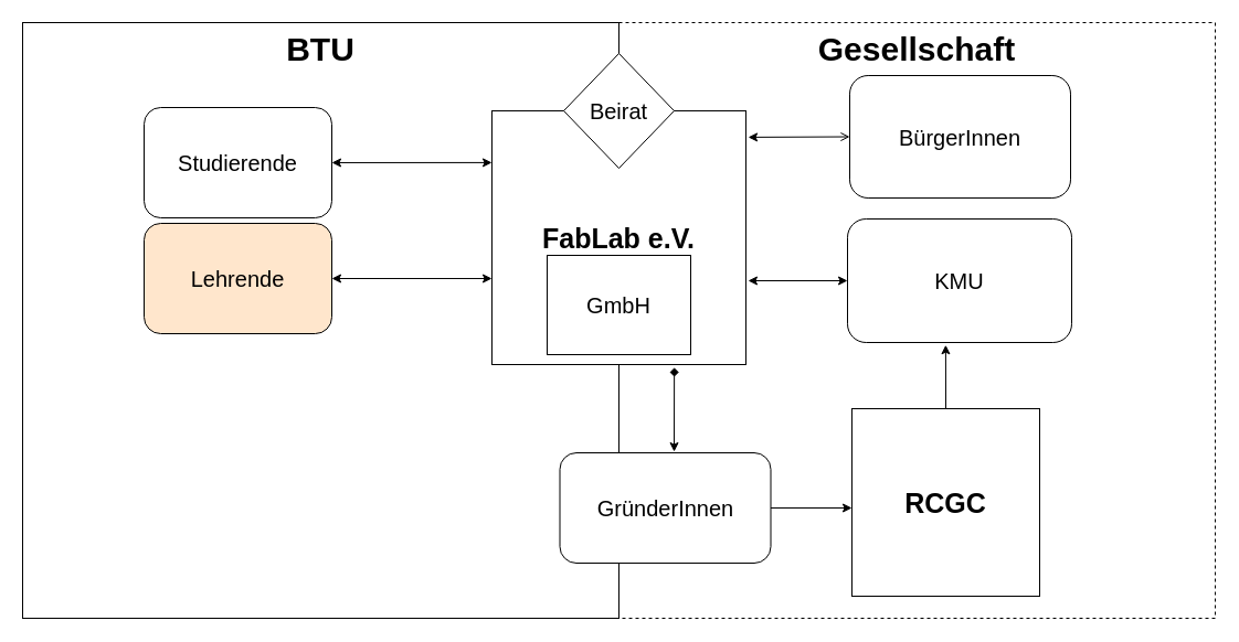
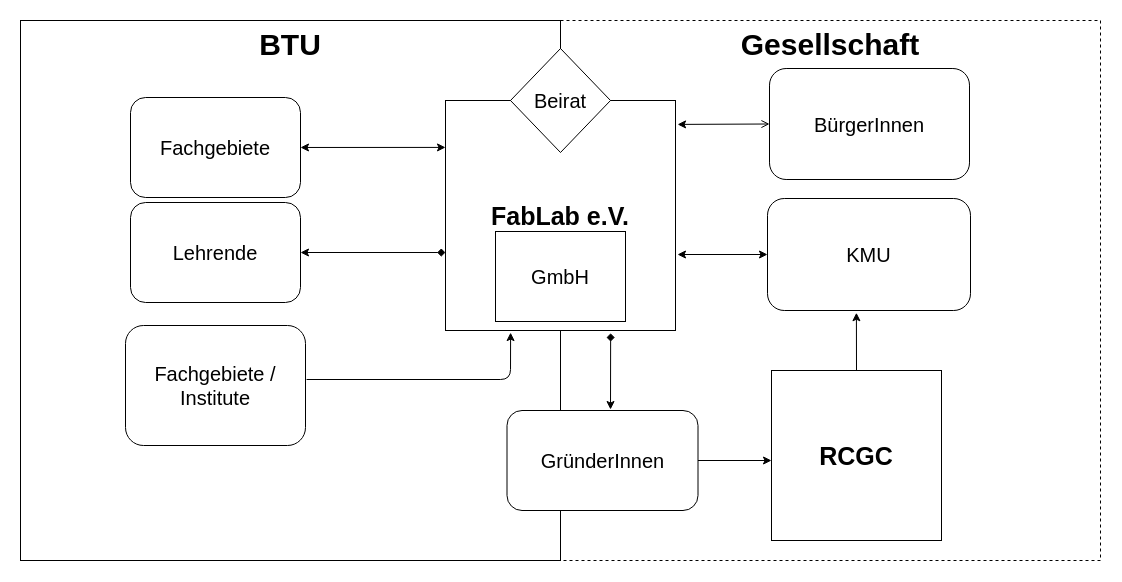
- <mxCell id="4" value="Studierende" style="rounded=1;whiteSpace=wrap;html=1;align=center;fontSize=20;" vertex="1" parent="1"><mxGeometry x="130" y="97" width="170" height="100" as="geometry" /></mxCell>
+ <mxCell id="4" value="Fachgebiete" style="rounded=1;whiteSpace=wrap;html=1;align=center;fontSize=20;" vertex="1" parent="1"><mxGeometry x="130" y="97" width="170" height="100" as="geometry" /></mxCell>
- <mxCell id="5" value="Lehrende" style="rounded=1;whiteSpace=wrap;html=1;align=center;fontSize=20;fillColor=#ffe6cc;" vertex="1" parent="1"><mxGeometry x="130" y="202" width="170" height="100" as="geometry" /></mxCell>
+ <mxCell id="5" value="Lehrende" style="rounded=1;whiteSpace=wrap;html=1;align=center;fontSize=20;" vertex="1" parent="1"><mxGeometry x="130" y="202" width="170" height="100" as="geometry" /></mxCell>
- <mxCell id="13" value="" style="endArrow=classic;startArrow=classic;html=1;exitX=1;exitY=0.5;exitDx=0;exitDy=0;entryX=0;entryY=0.661;entryDx=0;entryDy=0;entryPerimeter=0;" edge="1" parent="1" source="5" target="6"><mxGeometry width="50" height="50" relative="1" as="geometry"><mxPoint x="20" y="630" as="sourcePoint" /><mxPoint x="440" y="252" as="targetPoint" /></mxGeometry></mxCell>
+ <mxCell id="13" value="" style="endArrow=diamond;startArrow=classic;html=1;exitX=1;exitY=0.5;exitDx=0;exitDy=0;entryX=0;entryY=0.661;entryDx=0;entryDy=0;entryPerimeter=0;" edge="1" parent="1" source="5" target="6"><mxGeometry width="50" height="50" relative="1" as="geometry"><mxPoint x="20" y="630" as="sourcePoint" /><mxPoint x="440" y="252" as="targetPoint" /></mxGeometry></mxCell>
+ <mxCell id="19" value="" style="endArrow=classic;html=1;fontSize=20;entryX=0.283;entryY=1.009;entryDx=0;entryDy=0;entryPerimeter=0;exitX=1.006;exitY=0.45;exitDx=0;exitDy=0;exitPerimeter=0;" edge="1" parent="1" source="18" target="6"><mxGeometry width="50" height="50" relative="1" as="geometry"><mxPoint x="20" y="630" as="sourcePoint" /><mxPoint x="70" y="580" as="targetPoint" /><Array as="points"><mxPoint x="510" y="379" /></Array></mxGeometry></mxCell>
+ <mxCell id="18" value="Fachgebiete / Institute" style="rounded=1;whiteSpace=wrap;html=1;fontSize=20;align=center;" vertex="1" parent="1"><mxGeometry x="125" y="325" width="180" height="120" as="geometry" /></mxCell>
